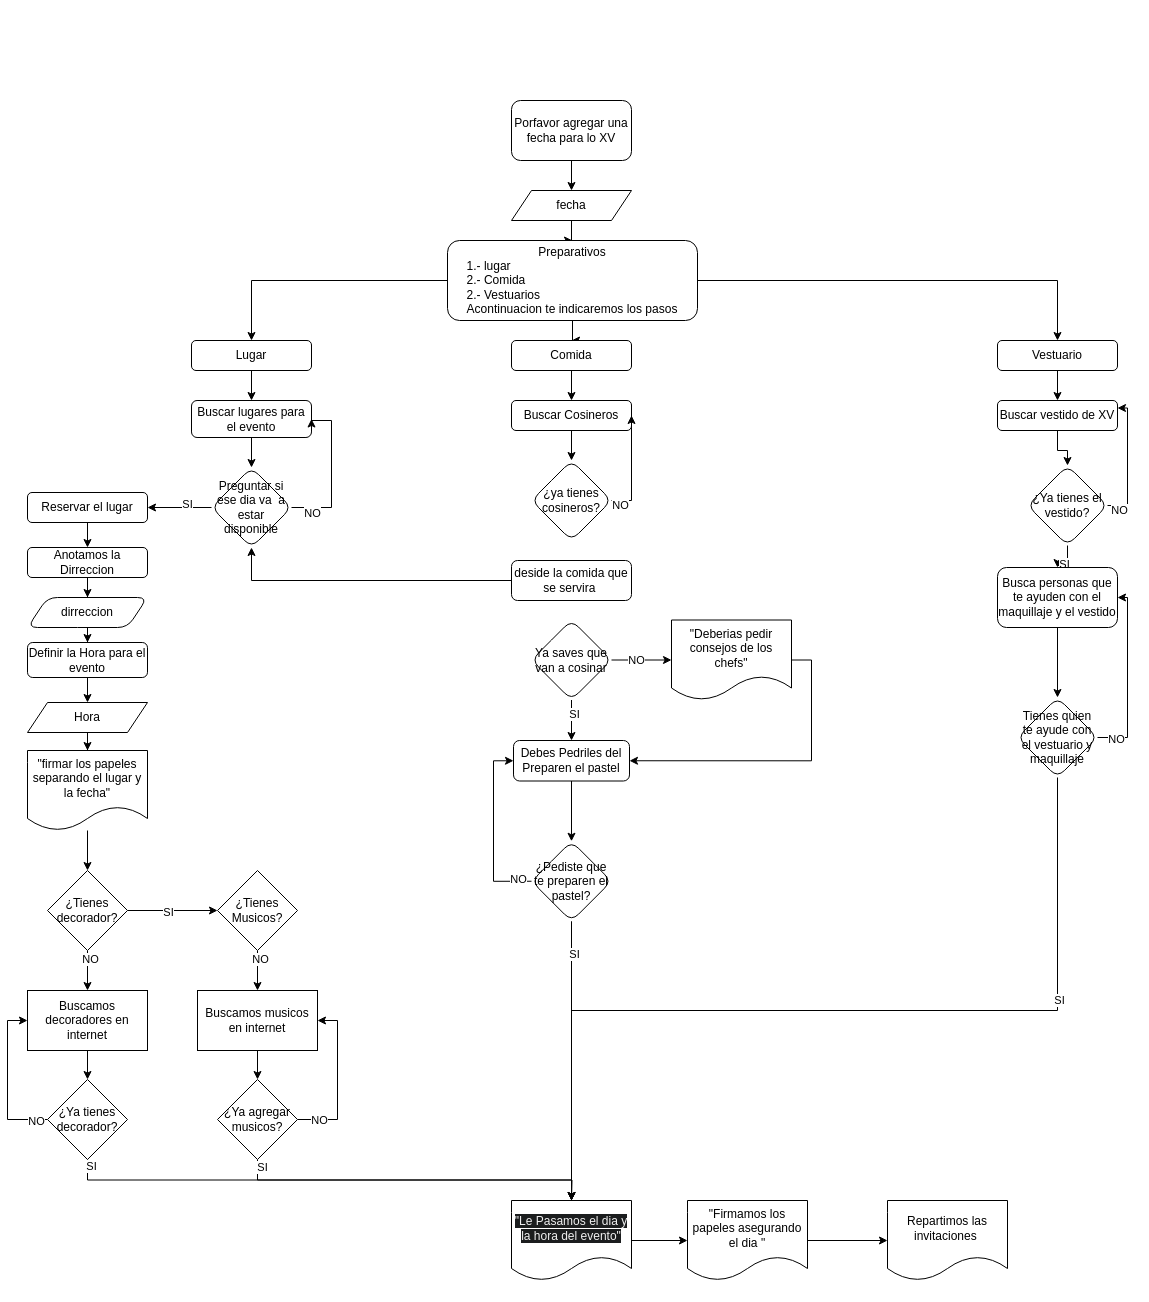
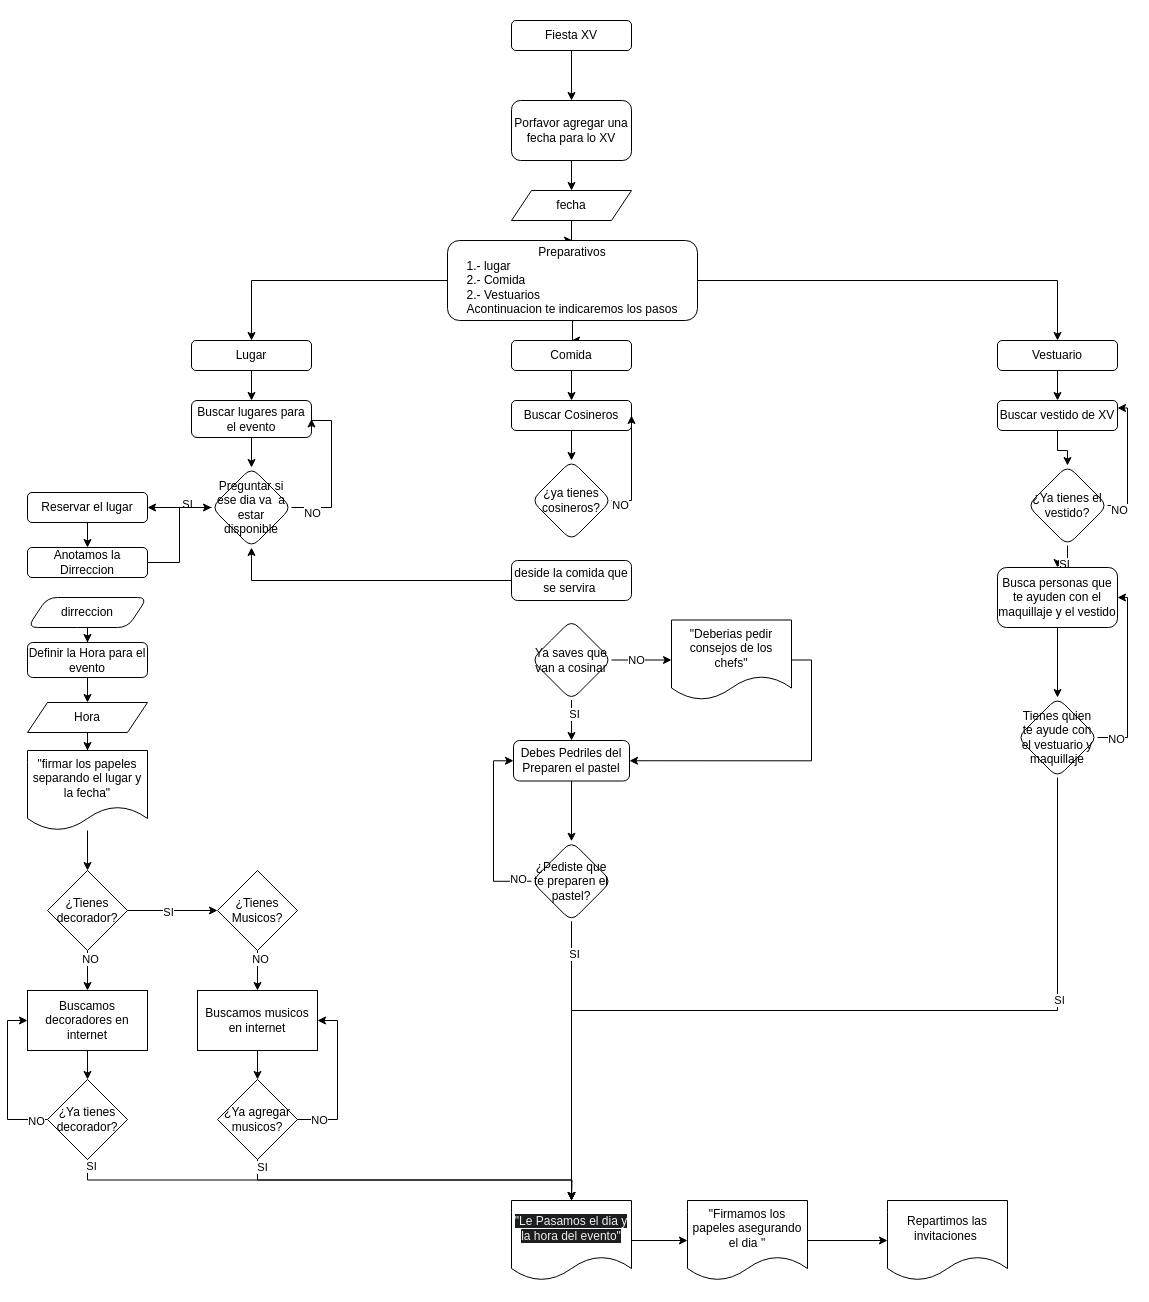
+ <mxCell id="3" value="Fiesta XV" style="rounded=1;whiteSpace=wrap;html=1;" vertex="1" parent="1"><mxGeometry x="504" y="20" width="120" height="30" as="geometry" /></mxCell>
+ <mxCell id="2" value="" style="edgeStyle=orthogonalEdgeStyle;rounded=0;orthogonalLoop=1;jettySize=auto;html=1;" edge="1" parent="1" source="3" target="7"><mxGeometry relative="1" as="geometry" /></mxCell>
- <mxCell id="21" value="" style="edgeStyle=orthogonalEdgeStyle;rounded=0;orthogonalLoop=1;jettySize=auto;html=1;" edge="1" parent="1" source="22" target="11"><mxGeometry relative="1" as="geometry" /></mxCell>
+ <mxCell id="21" value="" style="edgeStyle=orthogonalEdgeStyle;rounded=0;orthogonalLoop=1;jettySize=auto;html=1;" edge="1" parent="1" source="22" target="18"><mxGeometry relative="1" as="geometry" /></mxCell>
